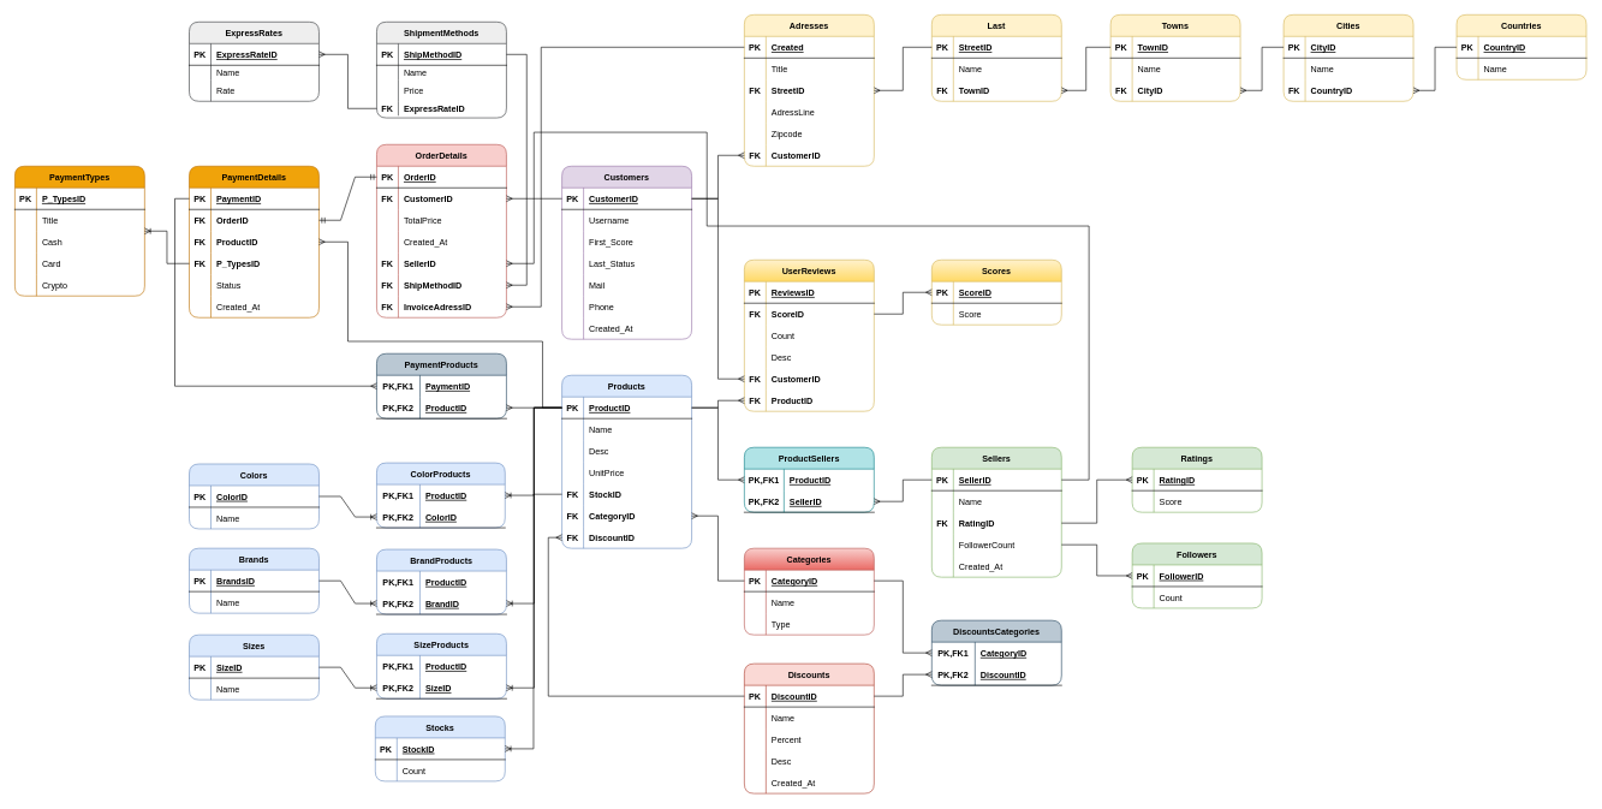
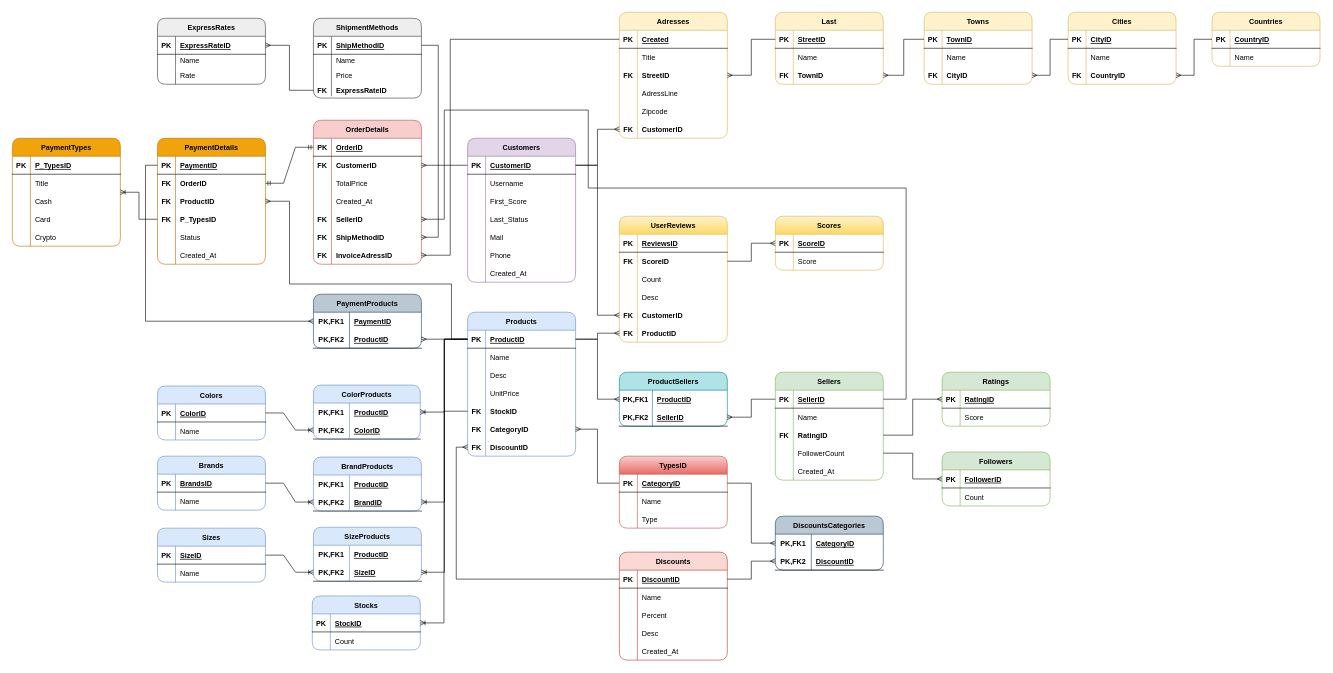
- <mxCell id="47" value="Categories" style="shape=table;startSize=30;container=1;collapsible=1;childLayout=tableLayout;fixedRows=1;rowLines=0;fontStyle=1;align=center;resizeLast=1;fillColor=#f8cecc;gradientColor=#ea6b66;strokeColor=#b85450;shadow=0;rounded=1;" parent="1" vertex="1"><mxGeometry x="1031.91" y="760" width="180" height="120" as="geometry" /></mxCell>
+ <mxCell id="47" value="TypesID" style="shape=table;startSize=30;container=1;collapsible=1;childLayout=tableLayout;fixedRows=1;rowLines=0;fontStyle=1;align=center;resizeLast=1;fillColor=#f8cecc;gradientColor=#ea6b66;strokeColor=#b85450;shadow=0;rounded=1;" parent="1" vertex="1"><mxGeometry x="1031.91" y="760" width="180" height="120" as="geometry" /></mxCell>
